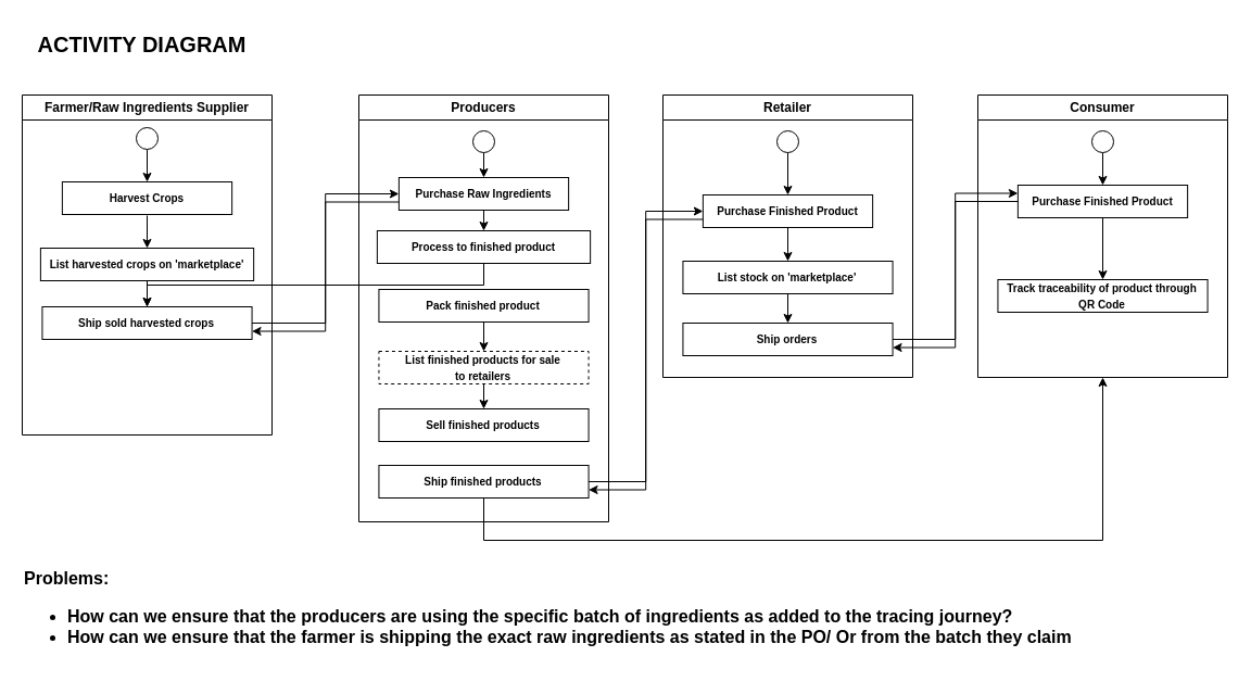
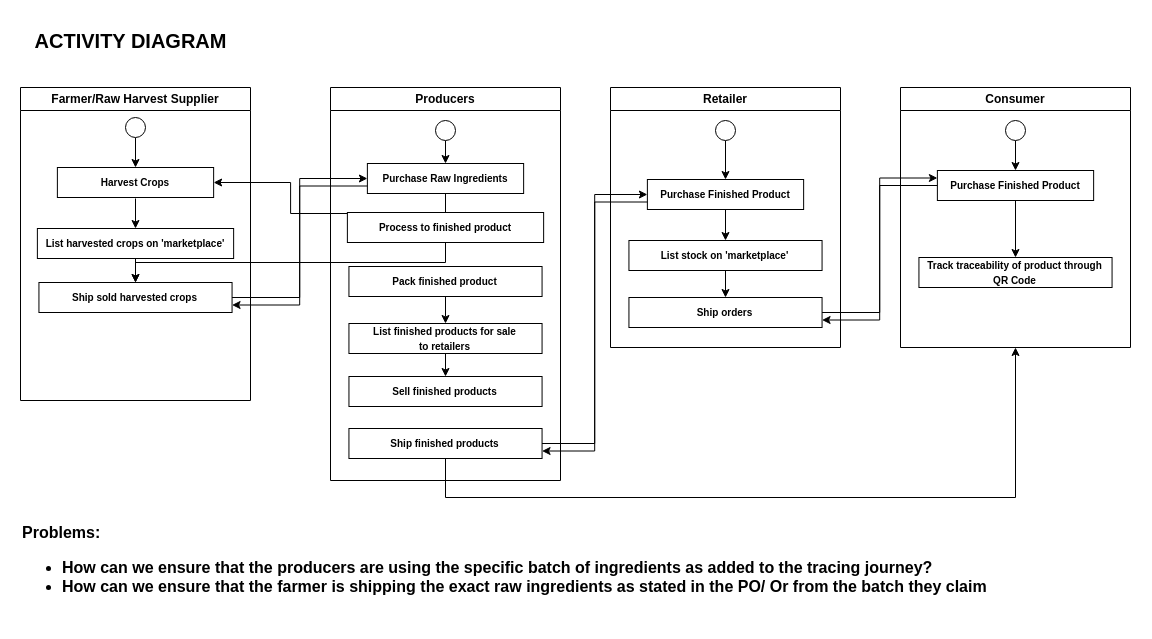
- <mxCell id="2" value="&lt;font style=&quot;font-size: 12px;&quot;&gt;Farmer/Raw Ingredients Supplier&lt;/font&gt;" style="swimlane;whiteSpace=wrap;html=1;" parent="1" vertex="1"><mxGeometry x="20" y="87" width="230" height="313" as="geometry" /></mxCell>
+ <mxCell id="2" value="&lt;font style=&quot;font-size: 12px;&quot;&gt;Farmer/Raw Harvest Supplier&lt;/font&gt;" style="swimlane;whiteSpace=wrap;html=1;" parent="1" vertex="1"><mxGeometry x="20" y="87" width="230" height="313" as="geometry" /></mxCell>
- <mxCell id="11" style="edgeStyle=orthogonalEdgeStyle;rounded=0;orthogonalLoop=1;jettySize=auto;html=1;exitX=0.5;exitY=1;exitDx=0;exitDy=0;entryX=0.5;entryY=0;entryDx=0;entryDy=0;" parent="10" source="12" target="14" edge="1"><mxGeometry relative="1" as="geometry" /></mxCell>
+ <mxCell id="11" style="edgeStyle=orthogonalEdgeStyle;rounded=0;orthogonalLoop=1;jettySize=auto;html=1;exitX=0.5;exitY=1;exitDx=0;exitDy=0;" parent="10" source="12" target="4" edge="1"><mxGeometry relative="1" as="geometry" /></mxCell>
- <mxCell id="18" value="&lt;b&gt;&lt;font style=&quot;font-size: 10px;&quot;&gt;List finished products for sale &lt;br&gt;to retailers&lt;/font&gt;&lt;/b&gt;" style="rounded=0;whiteSpace=wrap;html=1;dashed=1;" parent="10" vertex="1"><mxGeometry x="18.44" y="236" width="193.12" height="30" as="geometry" /></mxCell>
+ <mxCell id="18" value="&lt;b&gt;&lt;font style=&quot;font-size: 10px;&quot;&gt;List finished products for sale &lt;br&gt;to retailers&lt;/font&gt;&lt;/b&gt;" style="rounded=0;whiteSpace=wrap;html=1;" parent="10" vertex="1"><mxGeometry x="18.44" y="236" width="193.12" height="30" as="geometry" /></mxCell>
